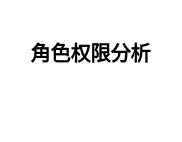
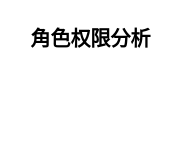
- <mxCell id="2" value="&lt;b&gt;&lt;font style=&quot;font-size: 20px;&quot;&gt;角色权限分析&lt;/font&gt;&lt;/b&gt;&lt;div&gt;&lt;b&gt;&lt;font style=&quot;font-size: 20px;&quot;&gt;&lt;br&gt;&lt;/font&gt;&lt;/b&gt;&lt;/div&gt;&lt;div&gt;&lt;b&gt;&lt;font style=&quot;font-size: 20px;&quot;&gt;&lt;br&gt;&lt;/font&gt;&lt;/b&gt;&lt;/div&gt;&lt;div&gt;&lt;br&gt;&lt;/div&gt;" style="text;html=1;align=center;verticalAlign=middle;resizable=0;points=[];autosize=1;strokeColor=none;fillColor=none;" vertex="1" parent="1"><mxGeometry x="20" y="35" width="140" height="100" as="geometry" /></mxCell>
+ <mxCell id="2" value="&lt;b&gt;&lt;font style=&quot;font-size: 20px;&quot;&gt;角色权限分析&lt;/font&gt;&lt;/b&gt;&lt;div&gt;&lt;b&gt;&lt;font style=&quot;font-size: 20px;&quot;&gt;&lt;br&gt;&lt;/font&gt;&lt;/b&gt;&lt;/div&gt;&lt;div&gt;&lt;b&gt;&lt;font style=&quot;font-size: 20px;&quot;&gt;&lt;br&gt;&lt;/font&gt;&lt;/b&gt;&lt;/div&gt;&lt;div&gt;&lt;br&gt;&lt;/div&gt;" style="text;html=1;align=center;verticalAlign=middle;resizable=0;points=[];autosize=1;strokeColor=none;fillColor=none;" vertex="1" parent="1"><mxGeometry x="20" y="20" width="140" height="100" as="geometry" /></mxCell>
